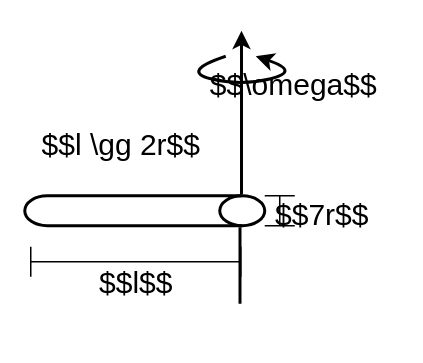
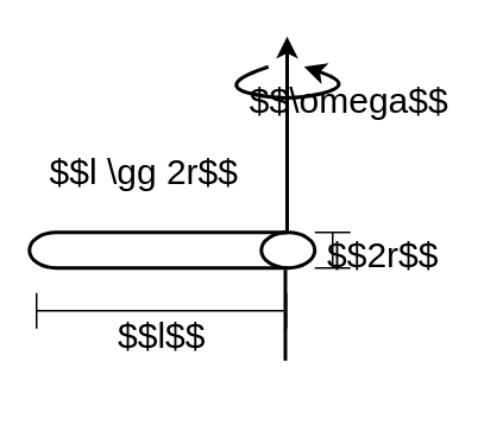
- <mxCell id="5" value="$$7r$$" style="text;html=1;resizable=0;autosize=1;align=center;verticalAlign=middle;points=[];fillColor=none;strokeColor=none;rounded=0;fontSize=20;" parent="1" vertex="1"><mxGeometry x="174" y="127" width="80" height="30" as="geometry" /></mxCell>
+ <mxCell id="5" value="$$2r$$" style="text;html=1;resizable=0;autosize=1;align=center;verticalAlign=middle;points=[];fillColor=none;strokeColor=none;rounded=0;fontSize=20;" parent="1" vertex="1"><mxGeometry x="174" y="127" width="80" height="30" as="geometry" /></mxCell>
